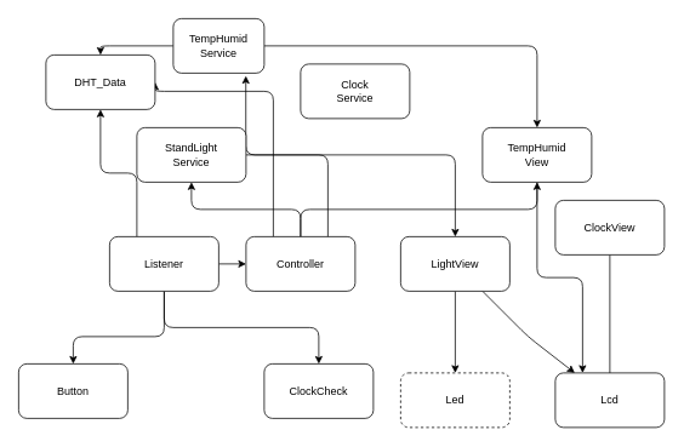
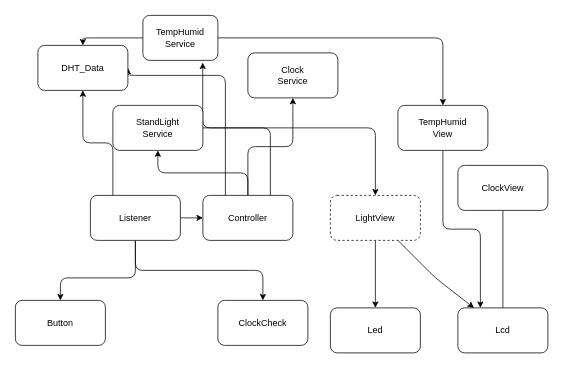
- <mxCell id="4" style="edgeStyle=orthogonalEdgeStyle;html=1;exitX=0.5;exitY=0;exitDx=0;exitDy=0;" parent="1" source="7" target="29" edge="1"><mxGeometry relative="1" as="geometry" /></mxCell>
+ <mxCell id="4" style="edgeStyle=orthogonalEdgeStyle;html=1;exitX=0.5;exitY=0;exitDx=0;exitDy=0;entryX=0.5;entryY=1;entryDx=0;entryDy=0;" parent="1" source="7" target="2" edge="1"><mxGeometry relative="1" as="geometry" /></mxCell>
- <mxCell id="12" value="LightView" style="rounded=1;whiteSpace=wrap;html=1;" parent="1" vertex="1"><mxGeometry x="440" y="260" width="120" height="60" as="geometry" /></mxCell>
+ <mxCell id="12" value="LightView" style="rounded=1;whiteSpace=wrap;html=1;dashed=1;" parent="1" vertex="1"><mxGeometry x="440" y="260" width="120" height="60" as="geometry" /></mxCell>
- <mxCell id="21" value="Led" style="rounded=1;whiteSpace=wrap;html=1;dashed=1;" parent="1" vertex="1"><mxGeometry x="440" y="410" width="120" height="60" as="geometry" /></mxCell>
+ <mxCell id="21" value="Led" style="rounded=1;whiteSpace=wrap;html=1;" parent="1" vertex="1"><mxGeometry x="440" y="410" width="120" height="60" as="geometry" /></mxCell>
